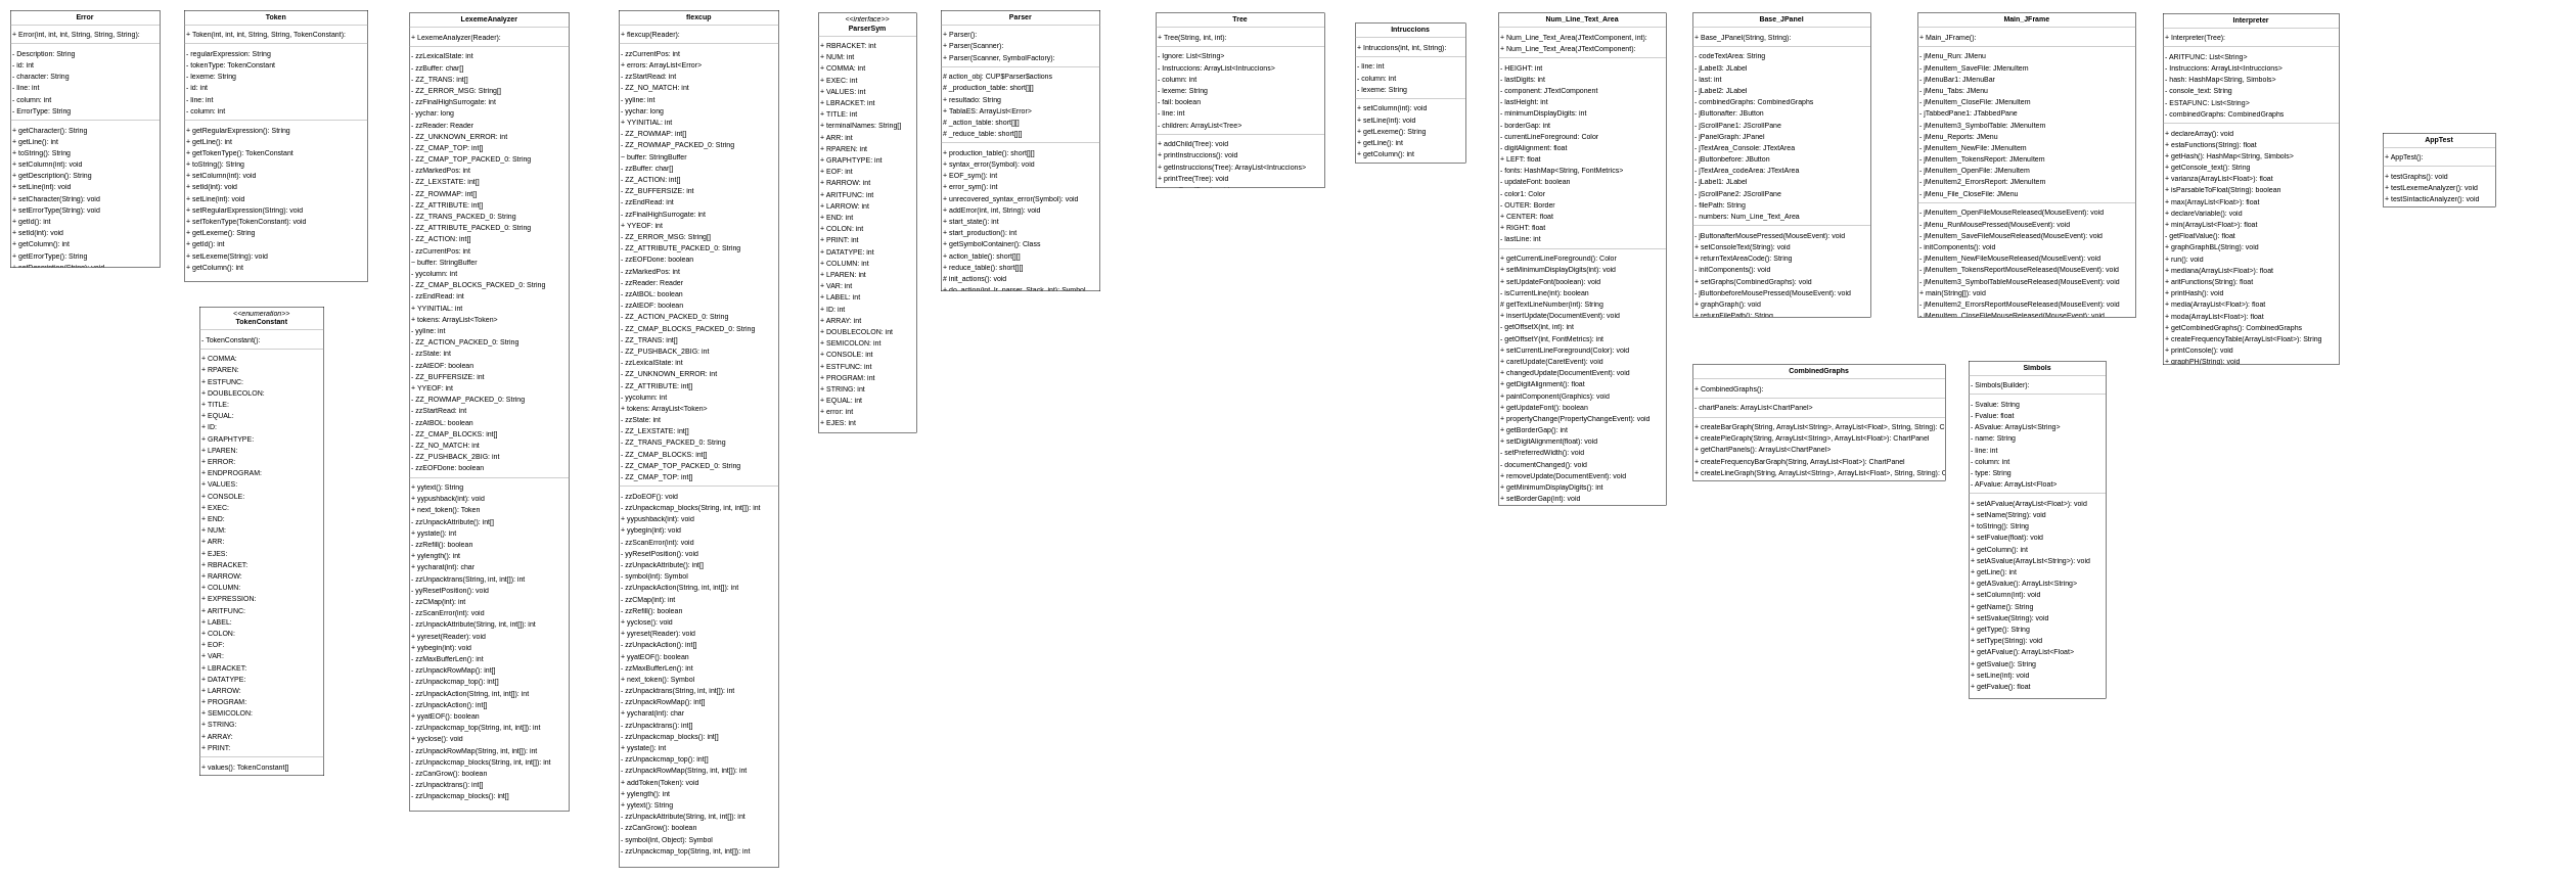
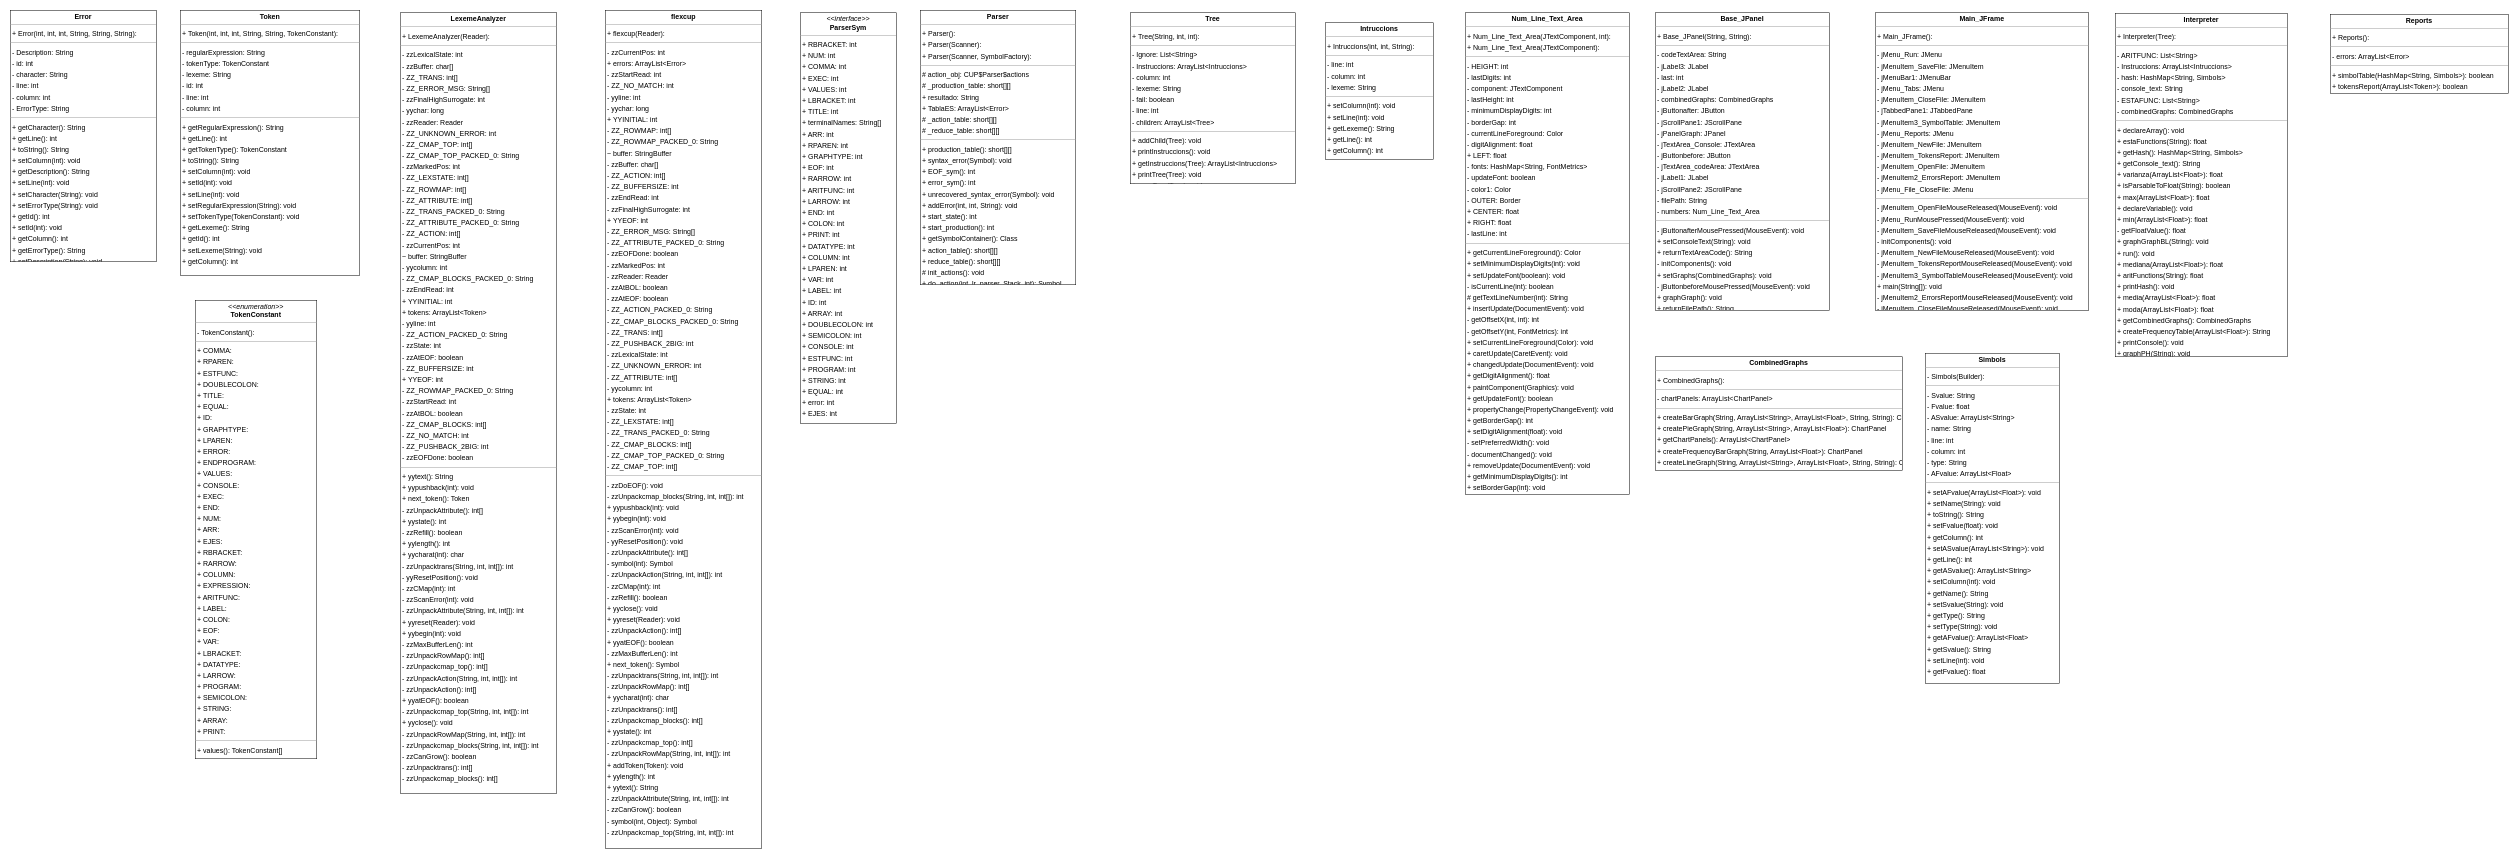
+ <mxCell id="13" value="&lt;p style=&quot;margin:0px;margin-top:4px;text-align:center;&quot;&gt;&lt;b&gt;Reports&lt;/b&gt;&lt;/p&gt;&lt;hr size=&quot;1&quot;/&gt;&lt;p style=&quot;margin:0 0 0 4px;line-height:1.6;&quot;&gt;+ Reports(): &lt;/p&gt;&lt;hr size=&quot;1&quot;/&gt;&lt;p style=&quot;margin:0 0 0 4px;line-height:1.6;&quot;&gt;- errors: ArrayList&amp;lt;Error&amp;gt;&lt;/p&gt;&lt;hr size=&quot;1&quot;/&gt;&lt;p style=&quot;margin:0 0 0 4px;line-height:1.6;&quot;&gt;+ simbolTable(HashMap&amp;lt;String, Simbols&amp;gt;): boolean&lt;br/&gt;+ tokensReport(ArrayList&amp;lt;Token&amp;gt;): boolean&lt;br/&gt;+ errorsReport(ArrayList&amp;lt;Error&amp;gt;): boolean&lt;/p&gt;" style="verticalAlign=top;align=left;overflow=fill;fontSize=14;fontFamily=Helvetica;html=1;rounded=0;shadow=0;comic=0;labelBackgroundColor=none;strokeWidth=1;" parent="1" vertex="1"><mxGeometry x="4660" y="28" width="356" height="158" as="geometry" /></mxCell>
- <mxCell id="2" value="&lt;p style=&quot;margin:0px;margin-top:4px;text-align:center;&quot;&gt;&lt;b&gt;AppTest&lt;/b&gt;&lt;/p&gt;&lt;hr size=&quot;1&quot;/&gt;&lt;p style=&quot;margin:0 0 0 4px;line-height:1.6;&quot;&gt;+ AppTest(): &lt;/p&gt;&lt;hr size=&quot;1&quot;/&gt;&lt;p style=&quot;margin:0 0 0 4px;line-height:1.6;&quot;&gt;+ testGraphs(): void&lt;br/&gt;+ testLexemeAnalyzer(): void&lt;br/&gt;+ testSintacticAnalyzer(): void&lt;/p&gt;" style="verticalAlign=top;align=left;overflow=fill;fontSize=14;fontFamily=Helvetica;html=1;rounded=0;shadow=0;comic=0;labelBackgroundColor=none;strokeWidth=1;" parent="1" vertex="1"><mxGeometry x="4660" y="260" width="220" height="144" as="geometry" /></mxCell>
